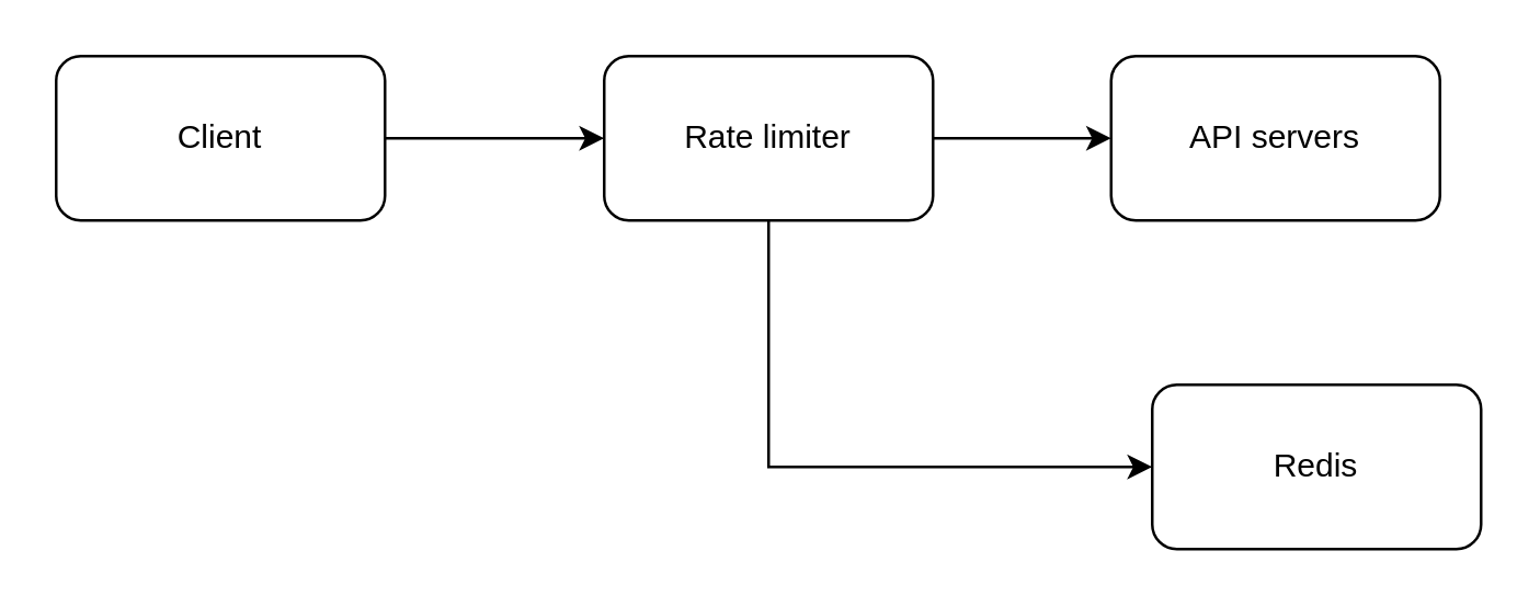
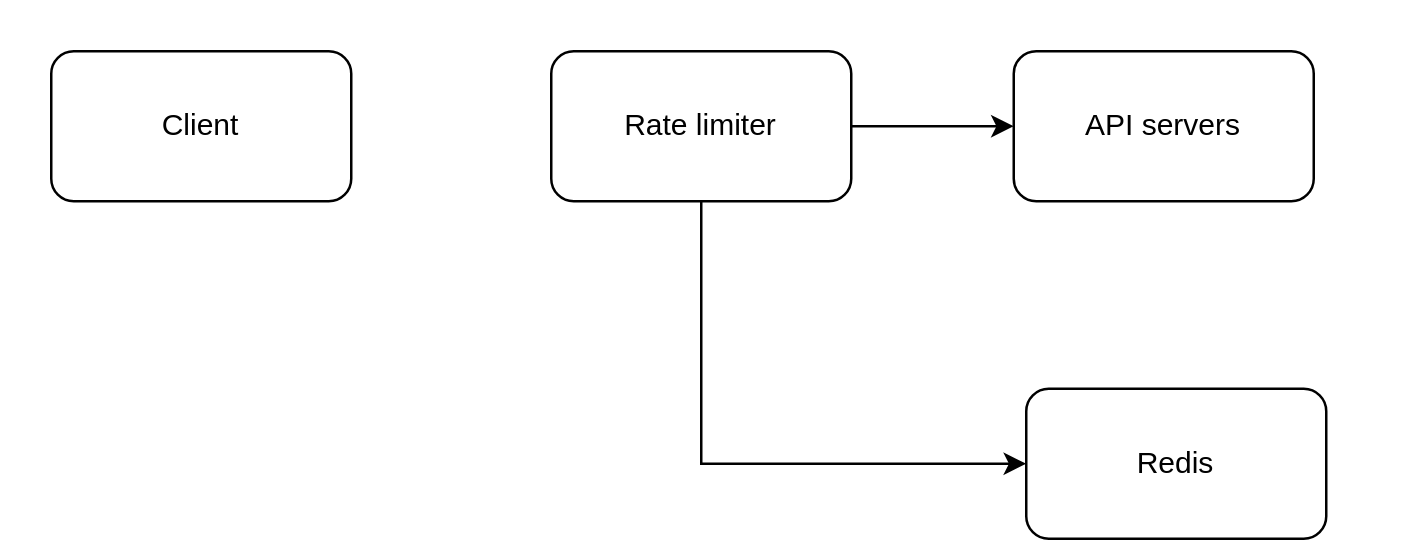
- <mxCell id="2" style="edgeStyle=orthogonalEdgeStyle;rounded=0;orthogonalLoop=1;jettySize=auto;html=1;exitX=1;exitY=0.5;exitDx=0;exitDy=0;entryX=0;entryY=0.5;entryDx=0;entryDy=0;" parent="1" source="3" target="6" edge="1"><mxGeometry relative="1" as="geometry" /></mxCell>
- <mxCell id="8" value="Redis" style="rounded=1;whiteSpace=wrap;html=1;" parent="1" vertex="1"><mxGeometry x="420" y="140" width="120" height="60" as="geometry" /></mxCell>
+ <mxCell id="8" value="Redis" style="rounded=1;whiteSpace=wrap;html=1;" parent="1" vertex="1"><mxGeometry x="410" y="155" width="120" height="60" as="geometry" /></mxCell>
